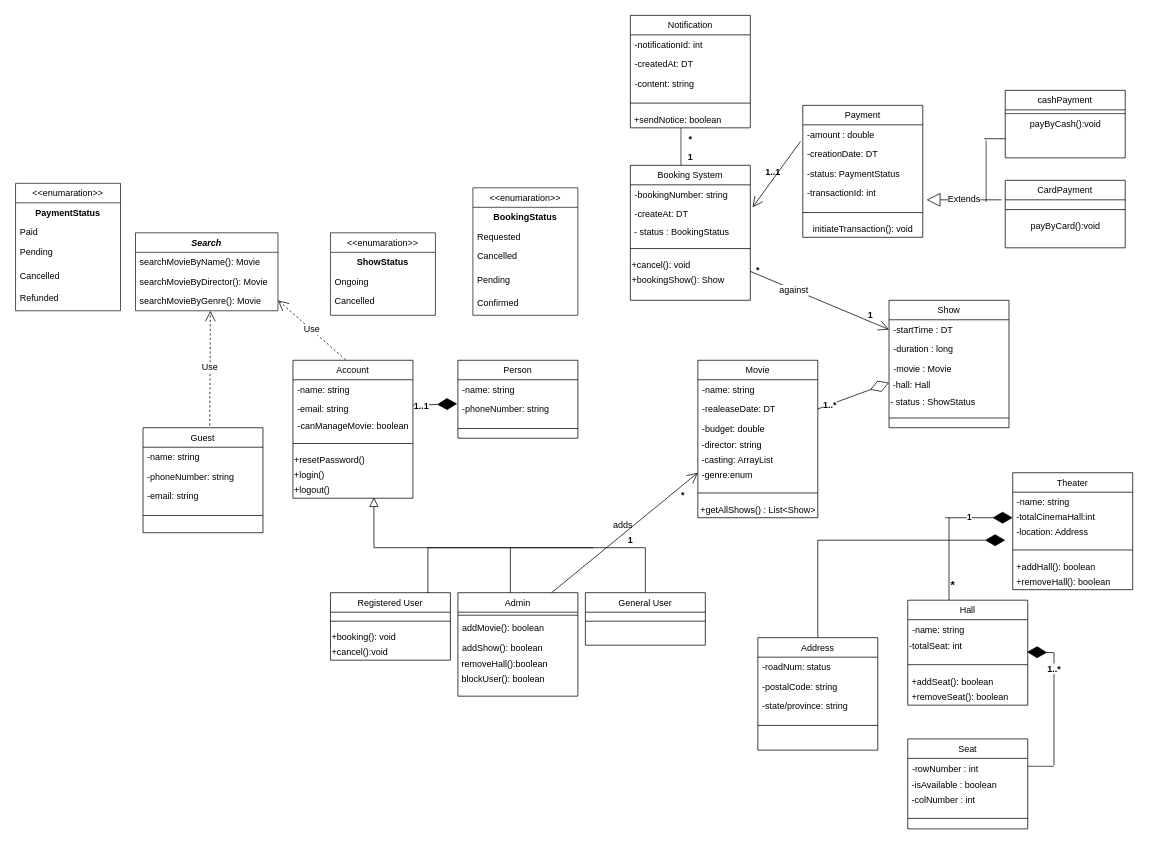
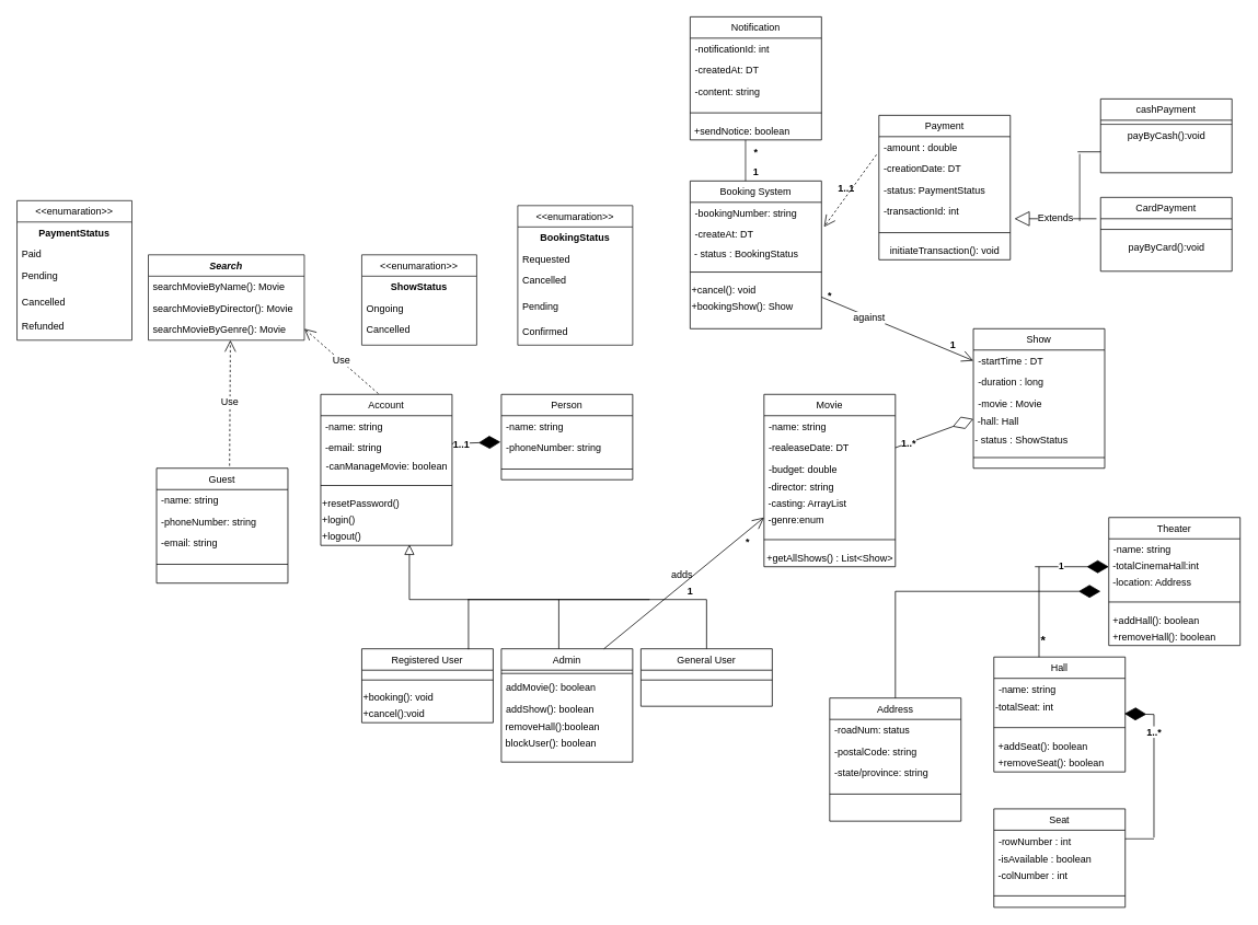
- <mxCell id="138" value="" style="endArrow=open;endFill=1;endSize=12;html=1;rounded=0;fontSize=12;exitX=-0.019;exitY=0.846;exitDx=0;exitDy=0;exitPerimeter=0;entryX=1.019;entryY=1.154;entryDx=0;entryDy=0;entryPerimeter=0;" parent="1" source="105" target="98" edge="1"><mxGeometry width="160" relative="1" as="geometry"><mxPoint x="1150" y="240" as="sourcePoint" /><mxPoint x="990" y="240" as="targetPoint" /><Array as="points" /></mxGeometry></mxCell>
+ <mxCell id="138" value="" style="endArrow=open;endFill=1;endSize=12;html=1;rounded=0;fontSize=12;exitX=-0.019;exitY=0.846;exitDx=0;exitDy=0;exitPerimeter=0;entryX=1.019;entryY=1.154;entryDx=0;entryDy=0;entryPerimeter=0;dashed=1;" parent="1" source="105" target="98" edge="1"><mxGeometry width="160" relative="1" as="geometry"><mxPoint x="1150" y="240" as="sourcePoint" /><mxPoint x="990" y="240" as="targetPoint" /><Array as="points" /></mxGeometry></mxCell>
